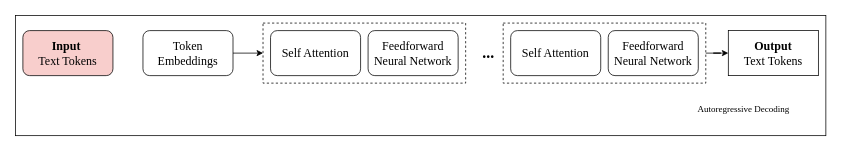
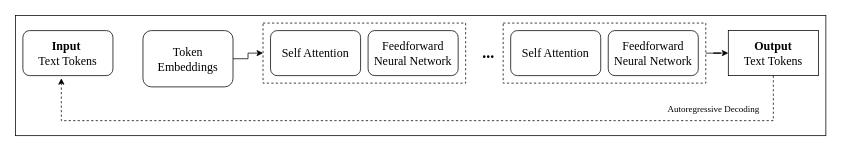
- <mxCell id="3" value="&lt;font style=&quot;font-size: 16px;&quot;&gt;&lt;b style=&quot;&quot;&gt;Input&lt;/b&gt;&amp;nbsp;&lt;/font&gt;&lt;div&gt;&lt;font style=&quot;font-size: 16px;&quot;&gt;Text Tokens&lt;/font&gt;&lt;/div&gt;" style="rounded=1;whiteSpace=wrap;html=1;fontFamily=Times New Roman;fillColor=#f8cecc;" vertex="1" parent="1"><mxGeometry x="30" y="40" width="120" height="60" as="geometry" /></mxCell>
+ <mxCell id="3" value="&lt;font style=&quot;font-size: 16px;&quot;&gt;&lt;b style=&quot;&quot;&gt;Input&lt;/b&gt;&amp;nbsp;&lt;/font&gt;&lt;div&gt;&lt;font style=&quot;font-size: 16px;&quot;&gt;Text Tokens&lt;/font&gt;&lt;/div&gt;" style="rounded=1;whiteSpace=wrap;html=1;fontFamily=Times New Roman;" vertex="1" parent="1"><mxGeometry x="30" y="40" width="120" height="60" as="geometry" /></mxCell>
- <mxCell id="5" value="&lt;span style=&quot;font-size: 16px;&quot;&gt;Token Embeddings&lt;/span&gt;" style="rounded=1;whiteSpace=wrap;html=1;fontFamily=Times New Roman;" vertex="1" parent="1"><mxGeometry x="190" y="40" width="120" height="60" as="geometry" /></mxCell>
+ <mxCell id="5" value="&lt;span style=&quot;font-size: 16px;&quot;&gt;Token Embeddings&lt;/span&gt;" style="rounded=1;whiteSpace=wrap;html=1;fontFamily=Times New Roman;" vertex="1" parent="1"><mxGeometry x="190" y="40" width="120" height="75" as="geometry" /></mxCell>
- <mxCell id="17" value="Autoregressive Decoding" style="text;html=1;align=center;verticalAlign=middle;resizable=0;points=[];autosize=1;strokeColor=none;fillColor=none;fontFamily=Times New Roman;" vertex="1" parent="1"><mxGeometry x="915" y="130" width="150" height="30" as="geometry" /></mxCell>
+ <mxCell id="17" value="Autoregressive Decoding" style="text;html=1;align=center;verticalAlign=middle;resizable=0;points=[];autosize=1;strokeColor=none;fillColor=none;fontFamily=Times New Roman;" vertex="1" parent="1"><mxGeometry x="875" y="130" width="150" height="30" as="geometry" /></mxCell>
+ <mxCell id="16" style="edgeStyle=orthogonalEdgeStyle;rounded=0;orthogonalLoop=1;jettySize=auto;html=1;entryX=0.427;entryY=1.059;entryDx=0;entryDy=0;entryPerimeter=0;dashed=1;fontFamily=Times New Roman;" edge="1" parent="1" source="14" target="3"><mxGeometry relative="1" as="geometry"><Array as="points"><mxPoint x="1030" y="160" /><mxPoint x="81" y="160" /></Array></mxGeometry></mxCell>
